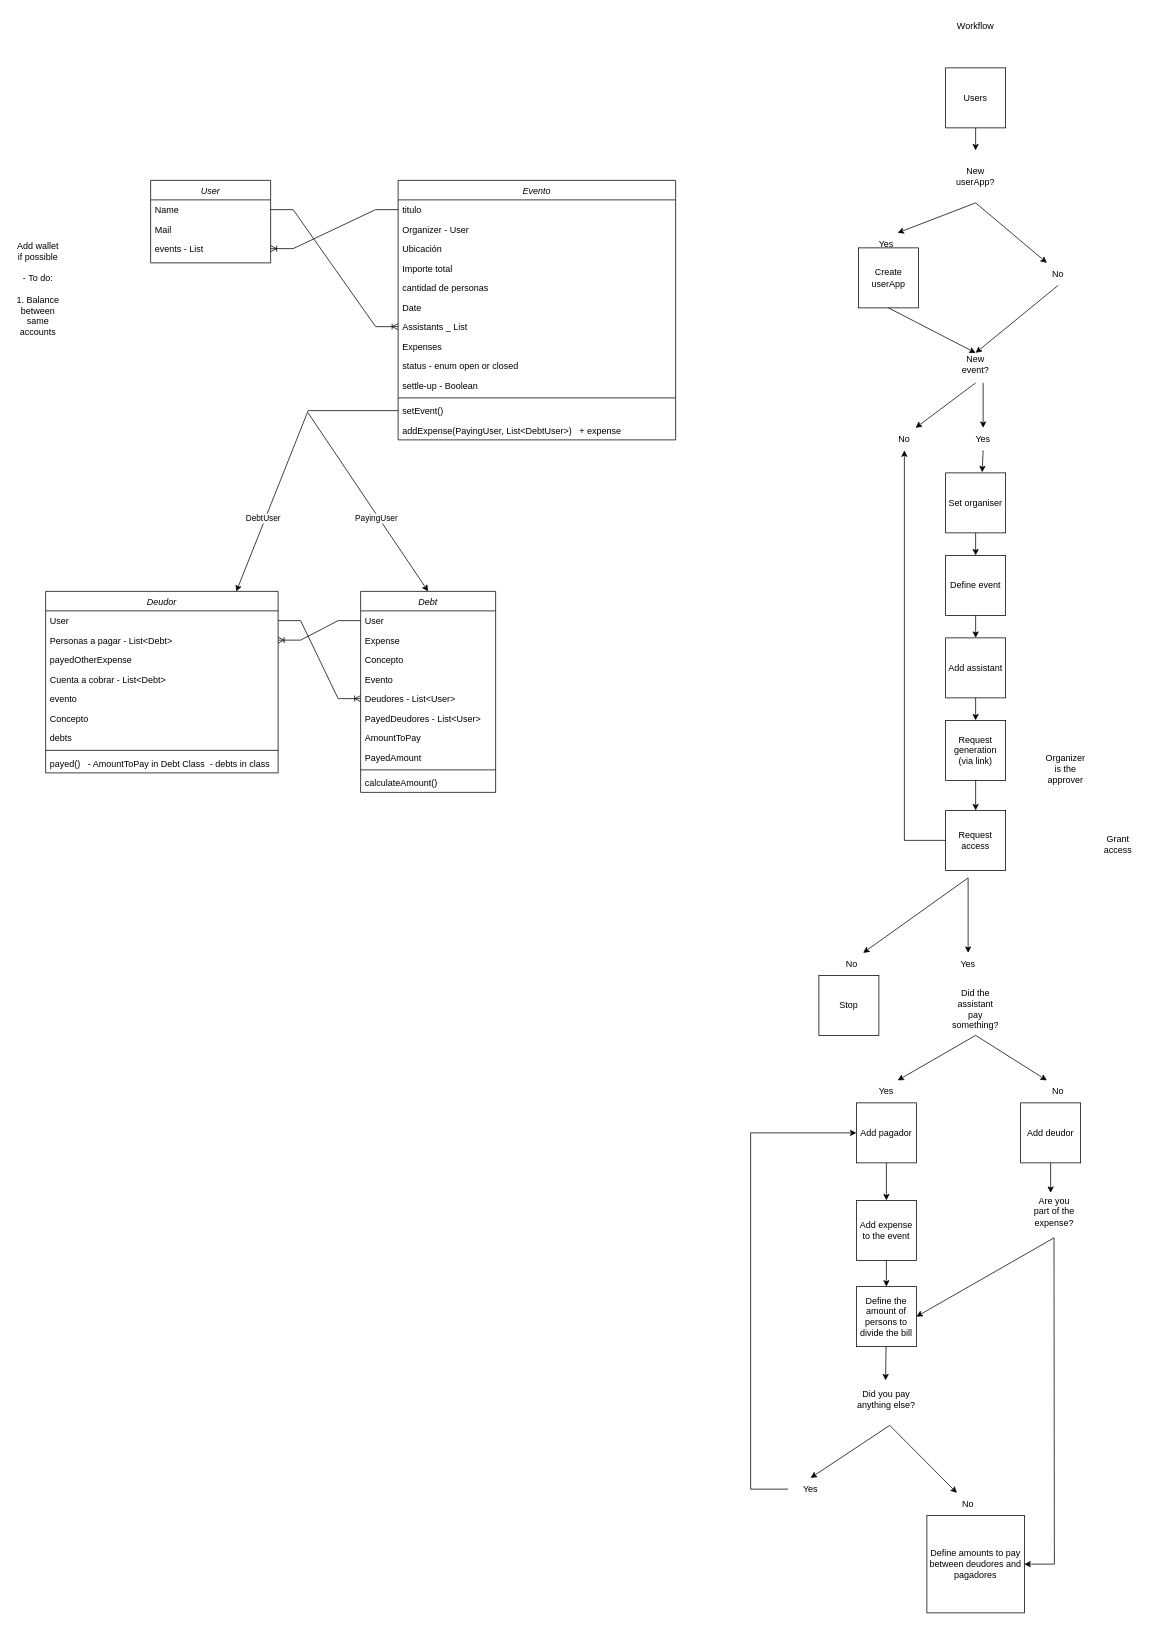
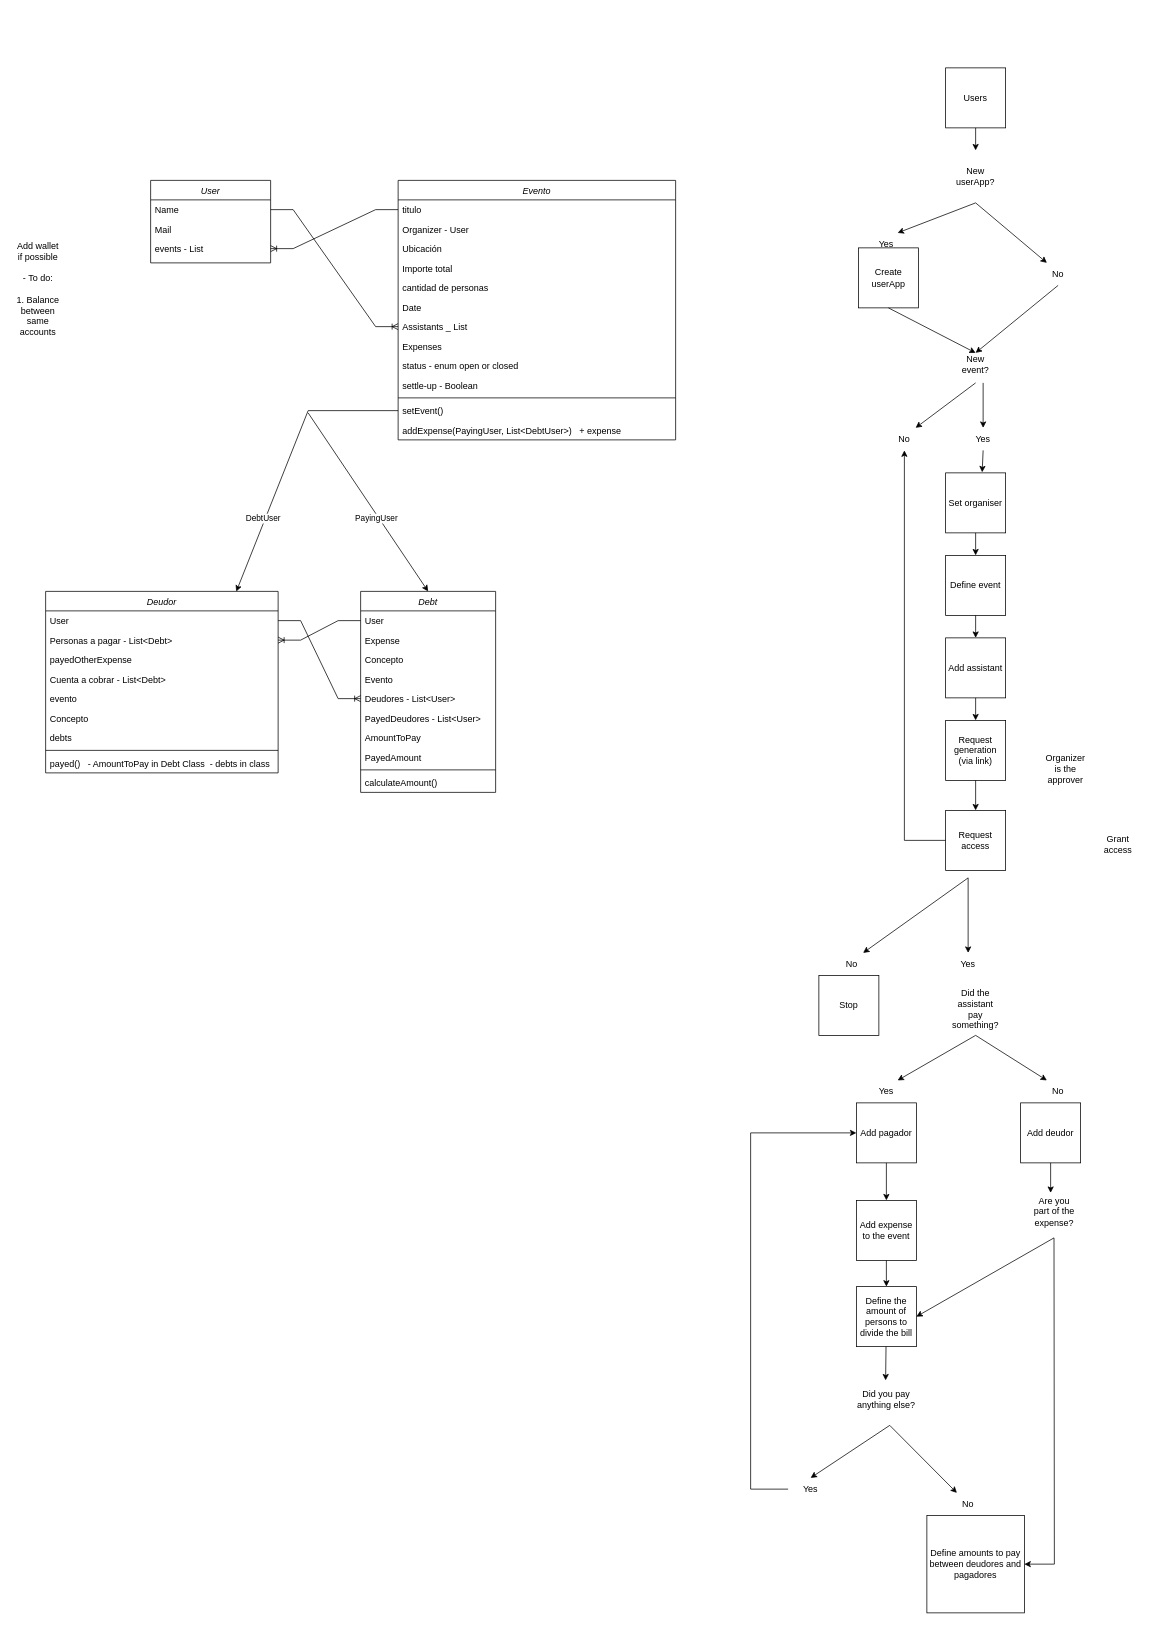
- <mxCell id="106" value="Workflow" style="text;html=1;align=center;verticalAlign=middle;whiteSpace=wrap;rounded=0;" vertex="1" parent="1"><mxGeometry x="1270" y="20" width="60" height="30" as="geometry" /></mxCell>
